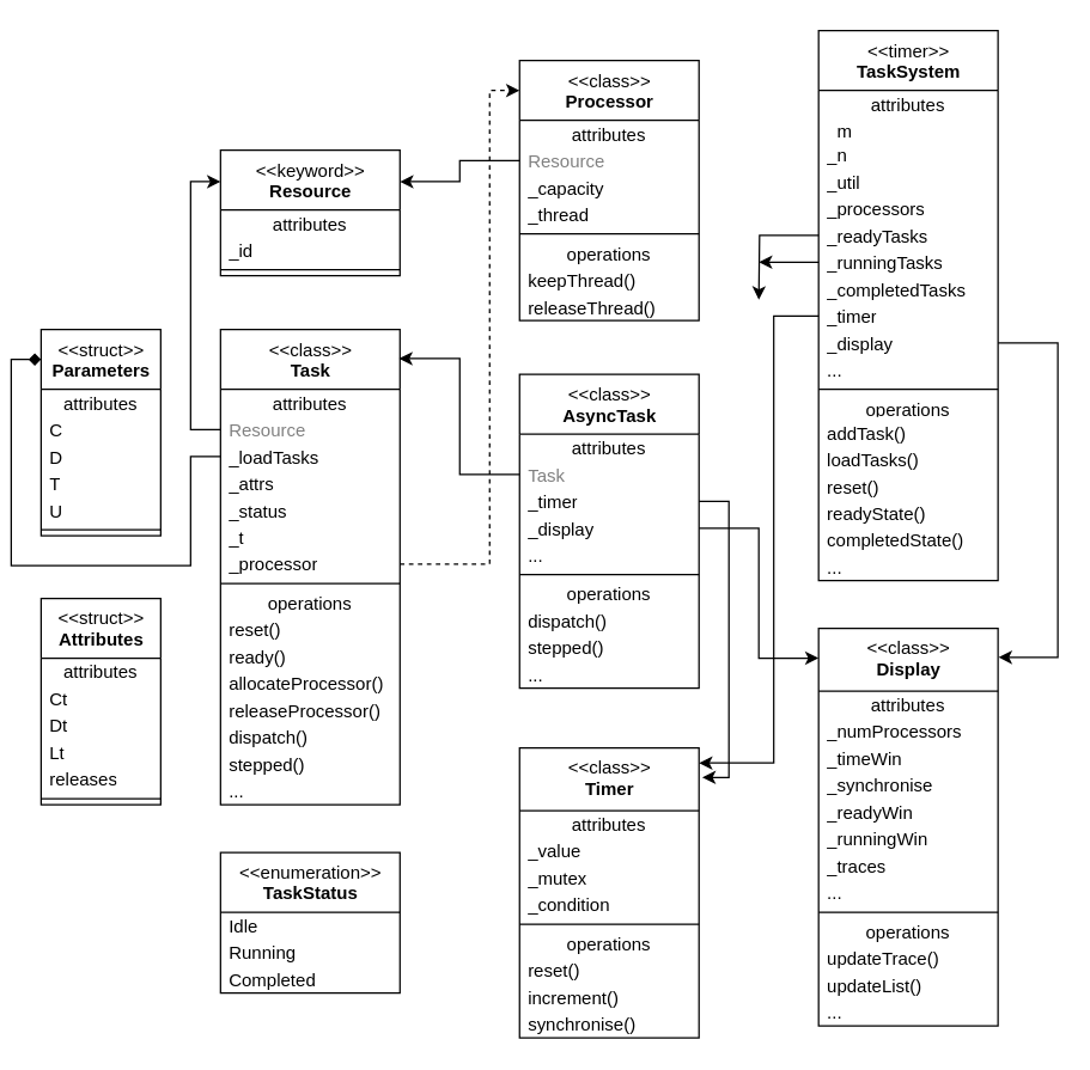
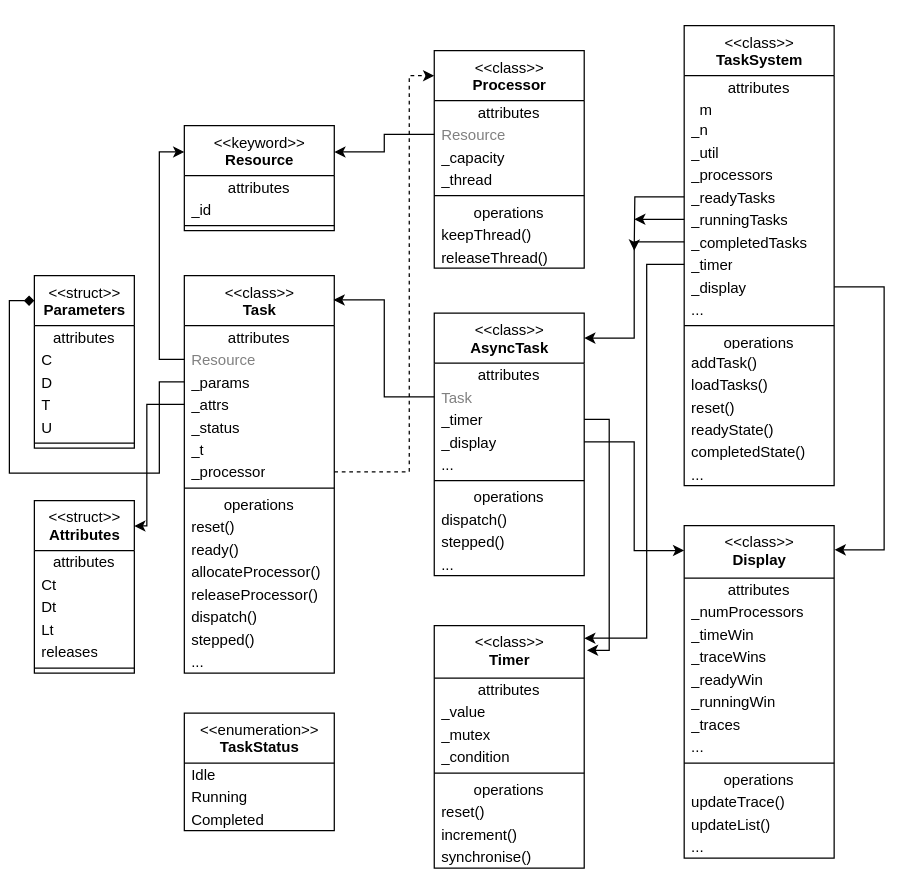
- <mxCell id="3" value="&amp;lt;&amp;lt;timer&amp;gt;&amp;gt;&lt;br&gt;&lt;b&gt;TaskSystem&lt;/b&gt;" style="swimlane;fontStyle=0;align=center;verticalAlign=top;childLayout=stackLayout;horizontal=1;startSize=40;horizontalStack=0;resizeParent=1;resizeParentMax=0;resizeLast=0;collapsible=0;marginBottom=0;html=1;" vertex="1" parent="2"><mxGeometry x="520" width="120" height="368" as="geometry" /></mxCell>
+ <mxCell id="3" value="&amp;lt;&amp;lt;class&amp;gt;&amp;gt;&lt;br&gt;&lt;b&gt;TaskSystem&lt;/b&gt;" style="swimlane;fontStyle=0;align=center;verticalAlign=top;childLayout=stackLayout;horizontal=1;startSize=40;horizontalStack=0;resizeParent=1;resizeParentMax=0;resizeLast=0;collapsible=0;marginBottom=0;html=1;" vertex="1" parent="2"><mxGeometry x="520" width="120" height="368" as="geometry" /></mxCell>
+ <mxCell id="116" style="edgeStyle=orthogonalEdgeStyle;rounded=0;orthogonalLoop=1;jettySize=auto;html=1;entryX=1;entryY=0.095;entryDx=0;entryDy=0;entryPerimeter=0;" edge="1" parent="2" source="11" target="40"><mxGeometry relative="1" as="geometry" /></mxCell>
- <mxCell id="26" value="_loadTasks" style="text;html=1;strokeColor=none;fillColor=none;align=left;verticalAlign=middle;spacingLeft=4;spacingRight=4;overflow=hidden;rotatable=0;points=[[0,0.5],[1,0.5]];portConstraint=eastwest;" vertex="1" parent="23"><mxGeometry y="76" width="120" height="18" as="geometry" /></mxCell>
+ <mxCell id="26" value="_params" style="text;html=1;strokeColor=none;fillColor=none;align=left;verticalAlign=middle;spacingLeft=4;spacingRight=4;overflow=hidden;rotatable=0;points=[[0,0.5],[1,0.5]];portConstraint=eastwest;" vertex="1" parent="23"><mxGeometry y="76" width="120" height="18" as="geometry" /></mxCell>
+ <mxCell id="109" style="edgeStyle=orthogonalEdgeStyle;rounded=0;orthogonalLoop=1;jettySize=auto;html=1;entryX=0.999;entryY=0.147;entryDx=0;entryDy=0;entryPerimeter=0;" edge="1" parent="2" source="27" target="75"><mxGeometry relative="1" as="geometry"><Array as="points"><mxPoint x="90" y="303" /><mxPoint x="90" y="400" /></Array></mxGeometry></mxCell>
- <mxCell id="96" value="_synchronise" style="text;html=1;strokeColor=none;fillColor=none;align=left;verticalAlign=middle;spacingLeft=4;spacingRight=4;overflow=hidden;rotatable=0;points=[[0,0.5],[1,0.5]];portConstraint=eastwest;" vertex="1" parent="92"><mxGeometry y="96" width="120" height="18" as="geometry" /></mxCell>
+ <mxCell id="96" value="_traceWins" style="text;html=1;strokeColor=none;fillColor=none;align=left;verticalAlign=middle;spacingLeft=4;spacingRight=4;overflow=hidden;rotatable=0;points=[[0,0.5],[1,0.5]];portConstraint=eastwest;" vertex="1" parent="92"><mxGeometry y="96" width="120" height="18" as="geometry" /></mxCell>
